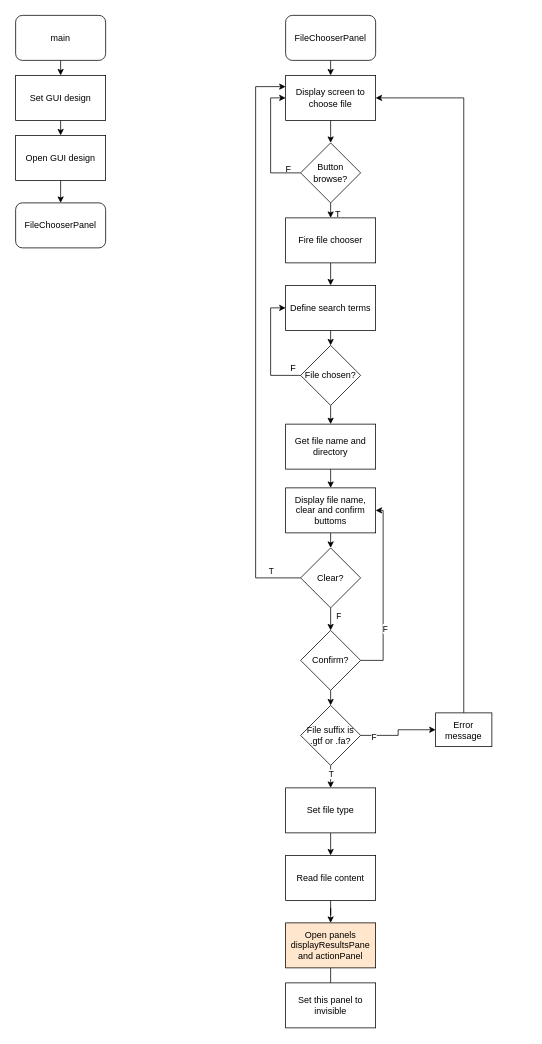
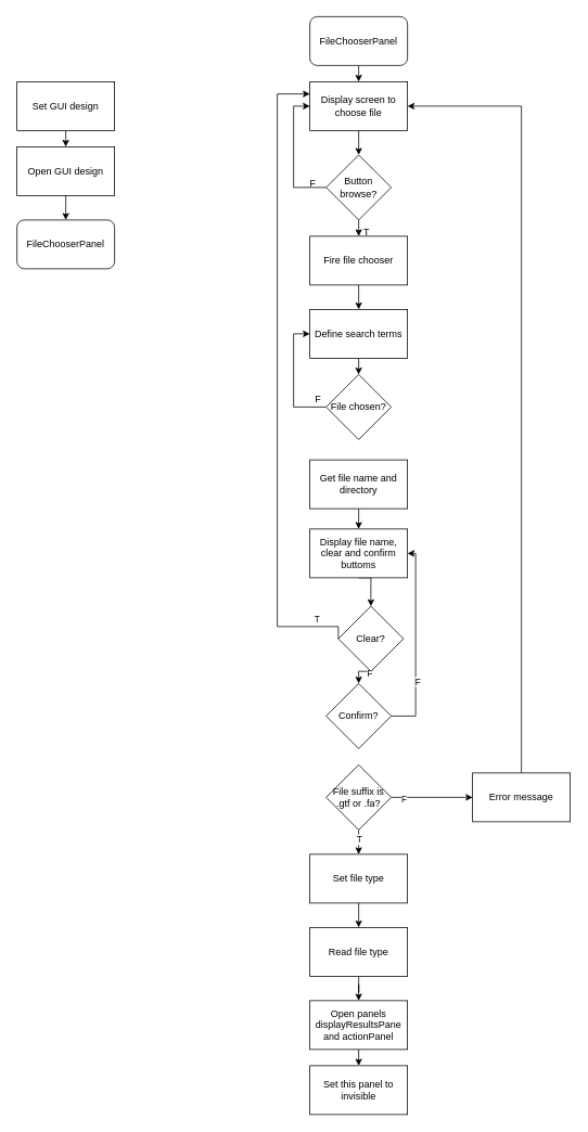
- <mxCell id="3" value="main" style="rounded=1;whiteSpace=wrap;html=1;" vertex="1" parent="1"><mxGeometry x="20" y="20" width="120" height="60" as="geometry" /></mxCell>
- <mxCell id="2" style="edgeStyle=orthogonalEdgeStyle;rounded=0;orthogonalLoop=1;jettySize=auto;html=1;exitX=0.5;exitY=1;exitDx=0;exitDy=0;entryX=0.5;entryY=0;entryDx=0;entryDy=0;" edge="1" parent="1" source="3" target="5"><mxGeometry relative="1" as="geometry" /></mxCell>
- <mxCell id="23" style="edgeStyle=orthogonalEdgeStyle;rounded=0;orthogonalLoop=1;jettySize=auto;html=1;exitX=0.5;exitY=1;exitDx=0;exitDy=0;entryX=0.5;entryY=0;entryDx=0;entryDy=0;" edge="1" parent="1" source="24" target="27"><mxGeometry relative="1" as="geometry" /></mxCell>
- <mxCell id="34" value="Clear?" style="rhombus;whiteSpace=wrap;html=1;" vertex="1" parent="1"><mxGeometry x="400" y="730" width="80" height="80" as="geometry" /></mxCell>
+ <mxCell id="34" value="Clear?" style="rhombus;whiteSpace=wrap;html=1;" vertex="1" parent="1"><mxGeometry x="415" y="745" width="80" height="80" as="geometry" /></mxCell>
- <mxCell id="37" style="edgeStyle=orthogonalEdgeStyle;rounded=0;orthogonalLoop=1;jettySize=auto;html=1;exitX=0.5;exitY=1;exitDx=0;exitDy=0;entryX=0.5;entryY=0;entryDx=0;entryDy=0;" edge="1" parent="1" source="38" target="43"><mxGeometry relative="1" as="geometry" /></mxCell>
- <mxCell id="45" value="Error message" style="rounded=0;whiteSpace=wrap;html=1;" vertex="1" parent="1"><mxGeometry x="580" y="950" width="75" height="45" as="geometry" /></mxCell>
+ <mxCell id="45" value="Error message" style="rounded=0;whiteSpace=wrap;html=1;" vertex="1" parent="1"><mxGeometry x="580" y="950" width="120" height="60" as="geometry" /></mxCell>
- <mxCell id="49" value="Read file content" style="rounded=0;whiteSpace=wrap;html=1;" vertex="1" parent="1"><mxGeometry x="380" y="1140" width="120" height="60" as="geometry" /></mxCell>
+ <mxCell id="49" value="Read file type" style="rounded=0;whiteSpace=wrap;html=1;" vertex="1" parent="1"><mxGeometry x="380" y="1140" width="120" height="60" as="geometry" /></mxCell>
- <mxCell id="51" value="Open panels displayResultsPane and actionPanel" style="rounded=0;whiteSpace=wrap;html=1;fillColor=#ffe6cc;" vertex="1" parent="1"><mxGeometry x="380" y="1230" width="120" height="60" as="geometry" /></mxCell>
+ <mxCell id="51" value="Open panels displayResultsPane and actionPanel" style="rounded=0;whiteSpace=wrap;html=1;" vertex="1" parent="1"><mxGeometry x="380" y="1230" width="120" height="60" as="geometry" /></mxCell>
- <mxCell id="50" style="edgeStyle=orthogonalEdgeStyle;rounded=0;orthogonalLoop=1;jettySize=auto;html=1;exitX=0.5;exitY=1;exitDx=0;exitDy=0;entryX=0.5;entryY=0;entryDx=0;entryDy=0;endArrow=none;" edge="1" parent="1" source="51" target="52"><mxGeometry relative="1" as="geometry" /></mxCell>
+ <mxCell id="50" style="edgeStyle=orthogonalEdgeStyle;rounded=0;orthogonalLoop=1;jettySize=auto;html=1;exitX=0.5;exitY=1;exitDx=0;exitDy=0;entryX=0.5;entryY=0;entryDx=0;entryDy=0;" edge="1" parent="1" source="51" target="52"><mxGeometry relative="1" as="geometry" /></mxCell>
